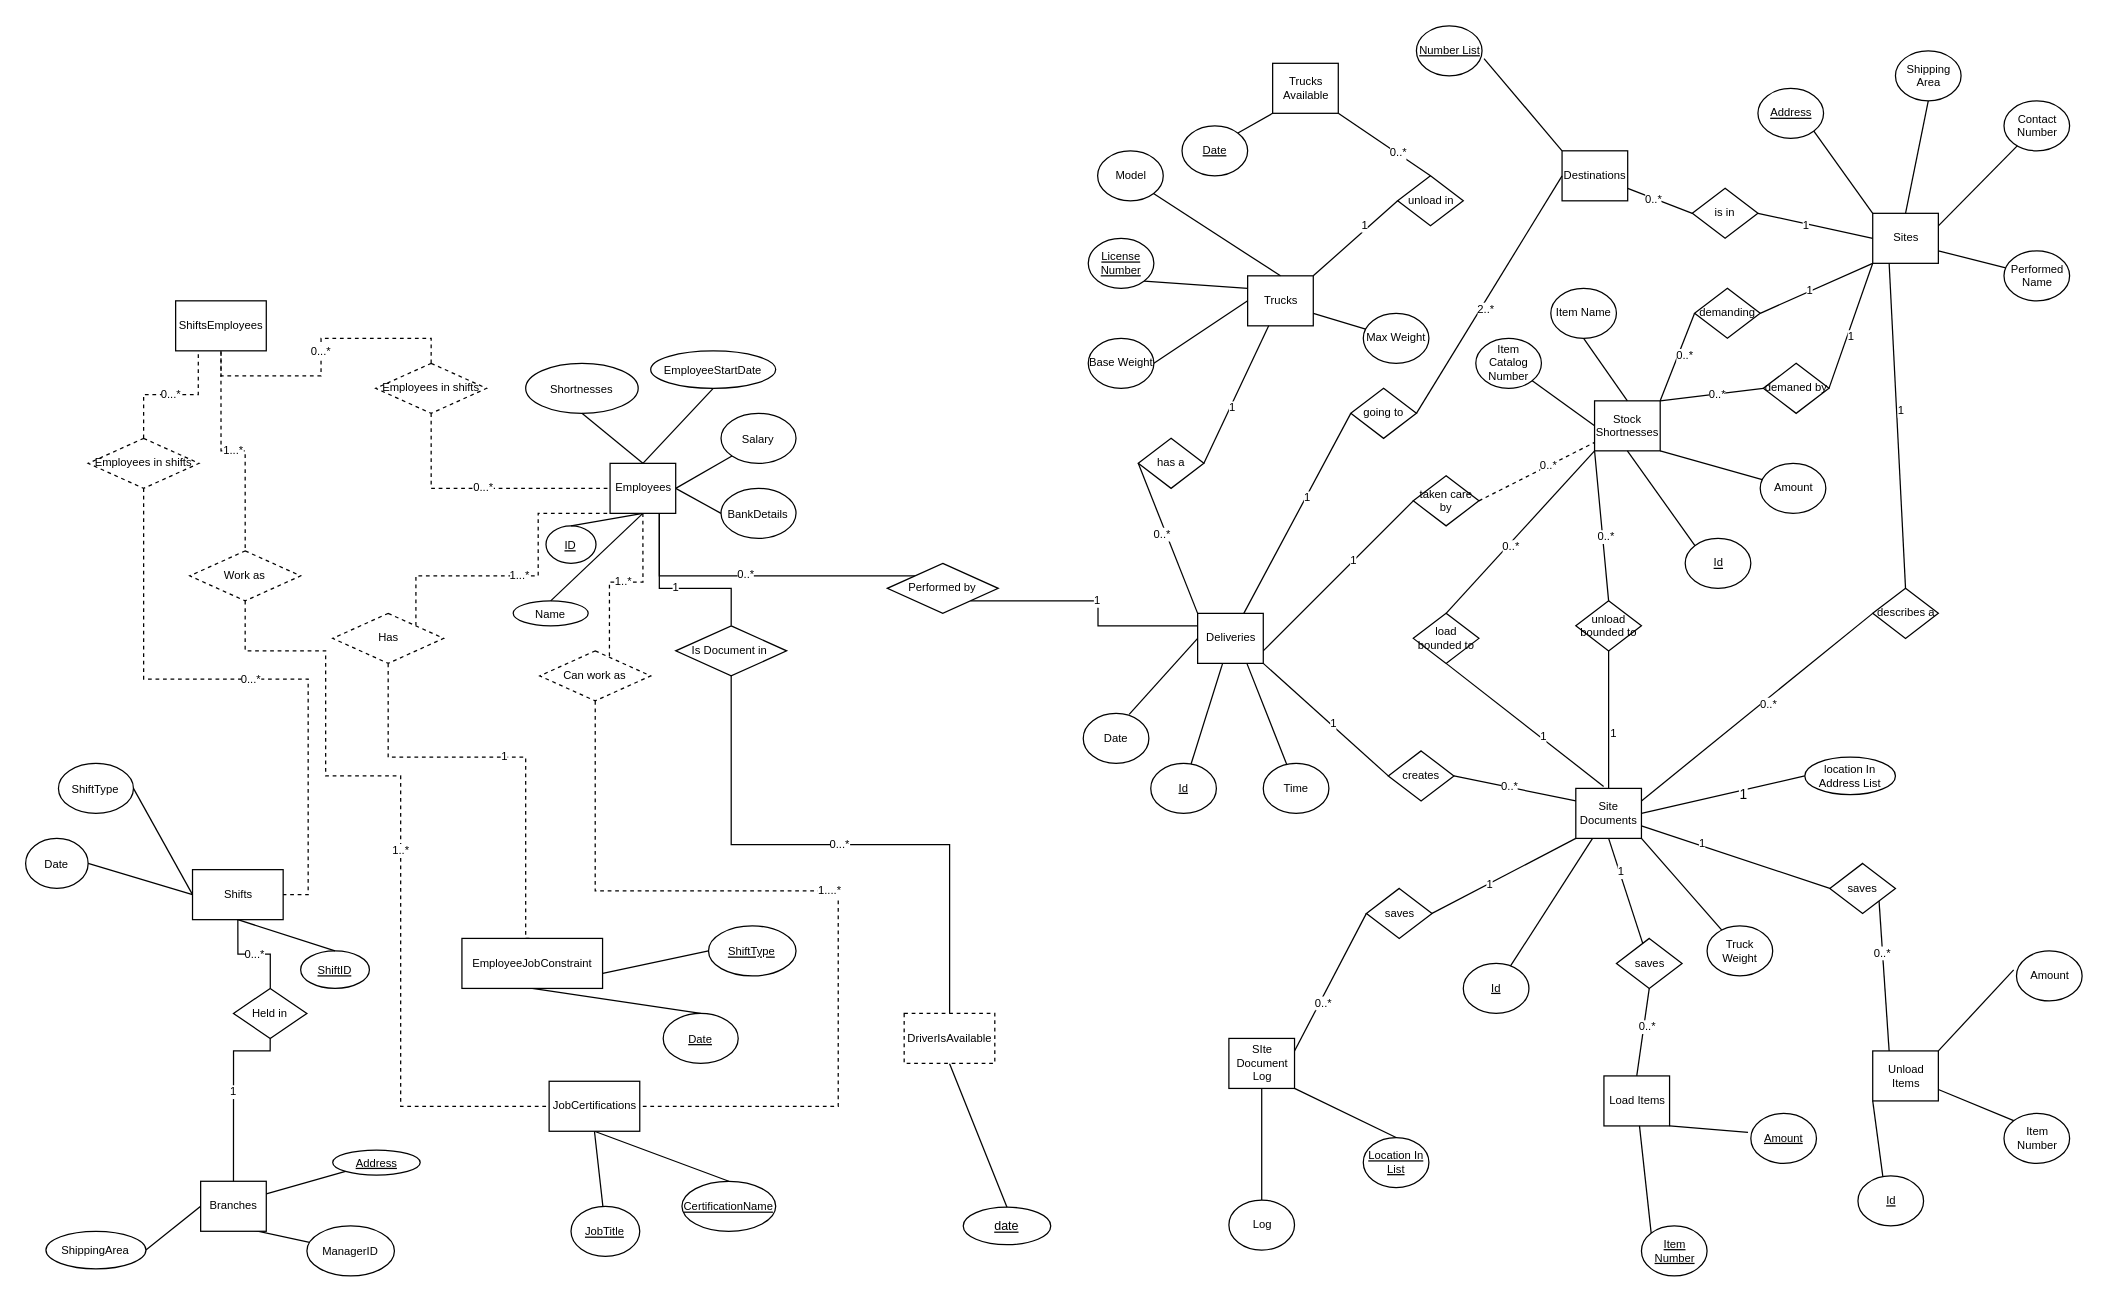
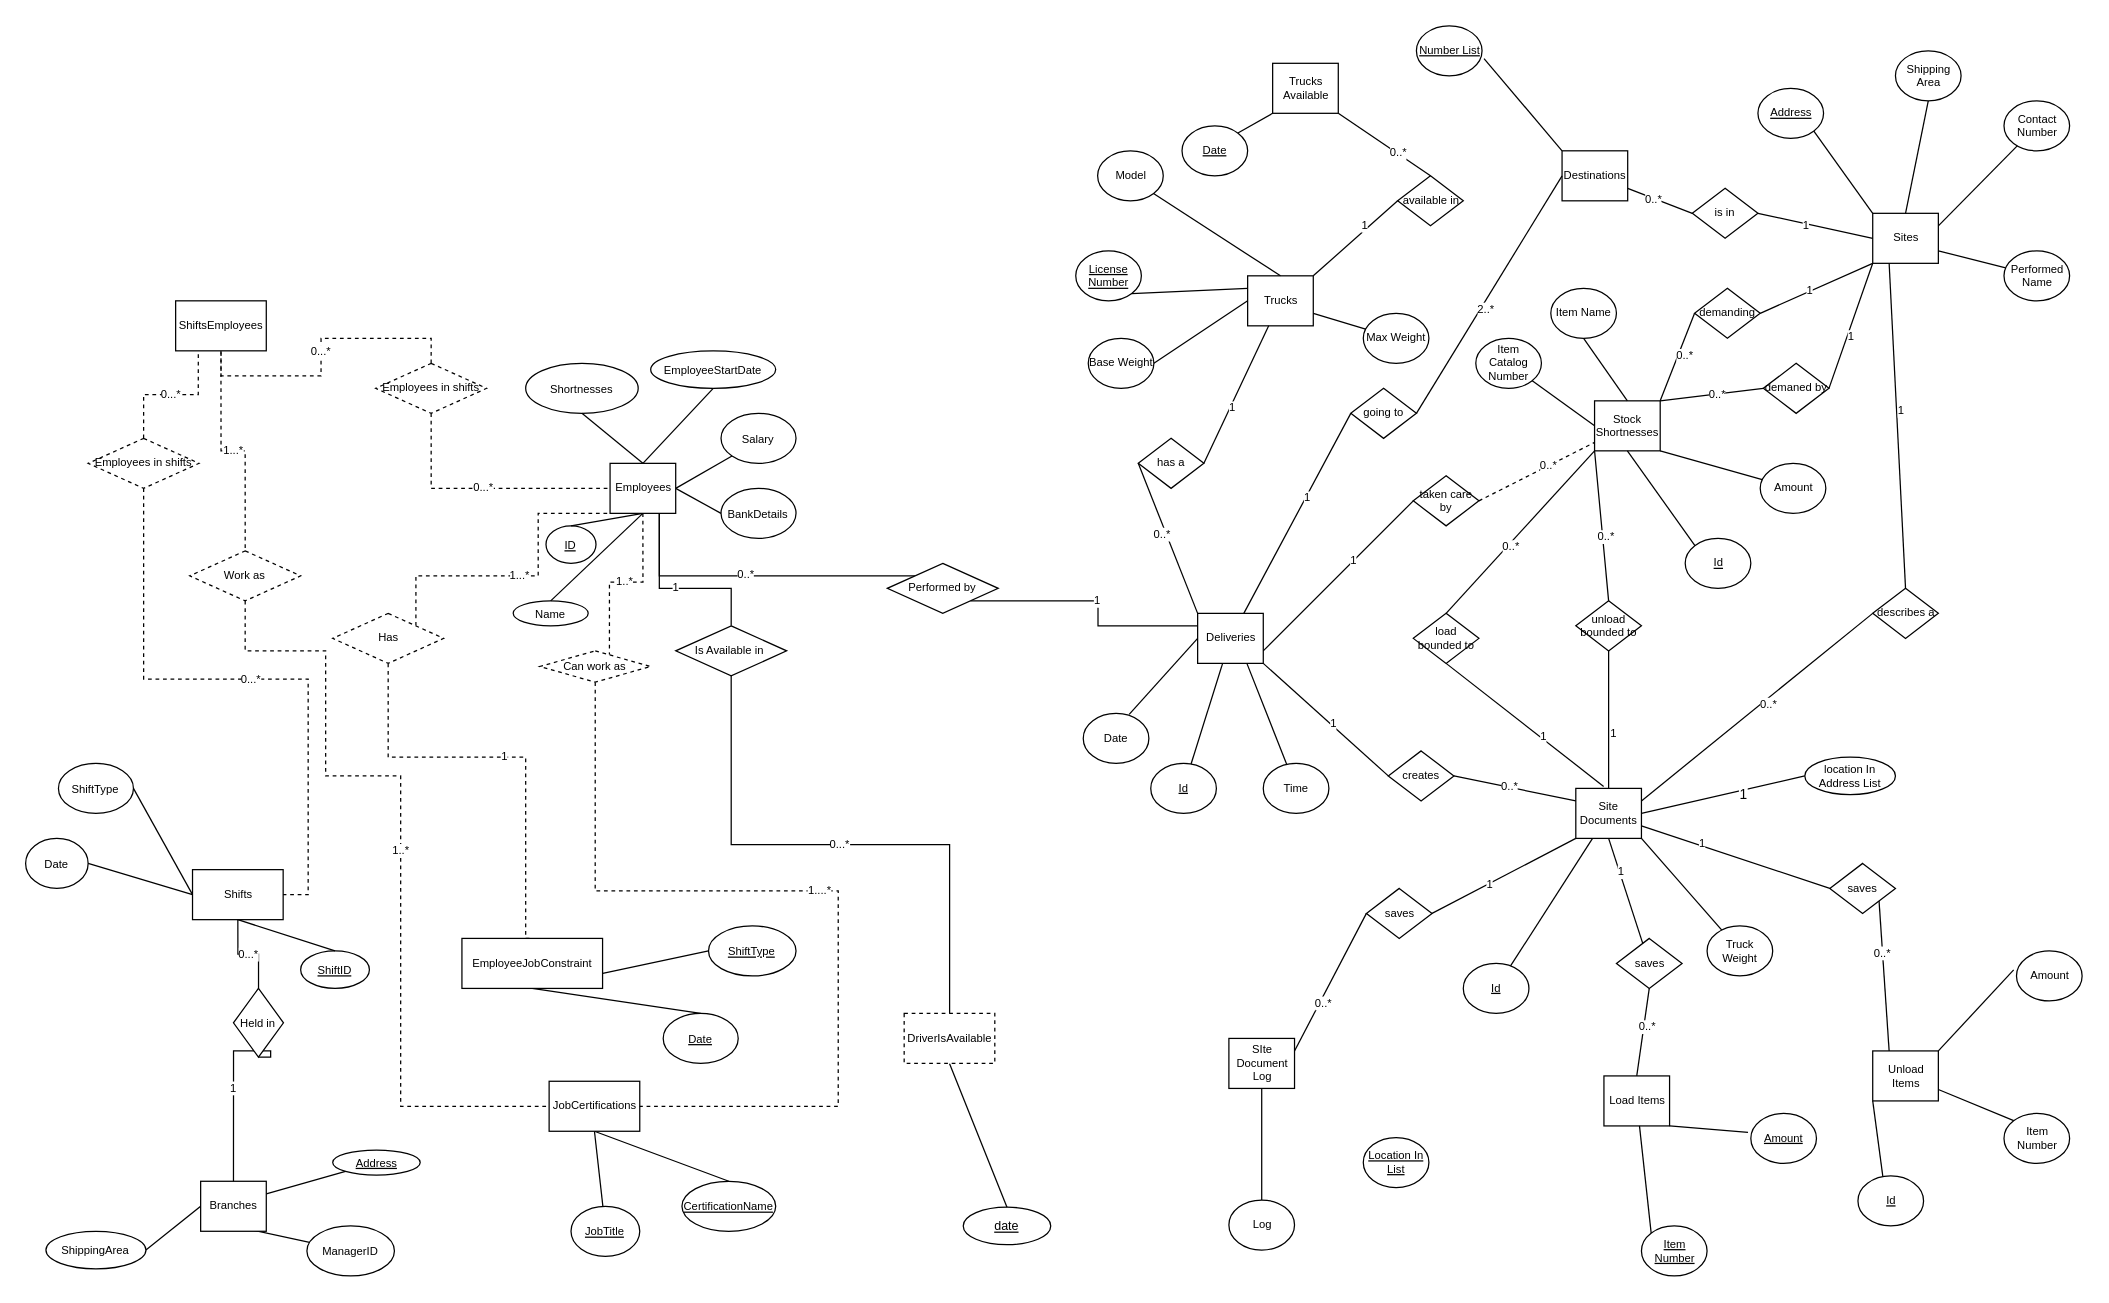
- <mxCell id="30" value="unload in" style="rhombus;whiteSpace=wrap;html=1;rounded=0;shadow=0;glass=0;sketch=0;fontSize=9;fillOpacity=100;strokeOpacity=100;" vertex="1" parent="1"><mxGeometry x="1117.5" y="140" width="52.5" height="40" as="geometry" /></mxCell>
+ <mxCell id="30" value="available in" style="rhombus;whiteSpace=wrap;html=1;rounded=0;shadow=0;glass=0;sketch=0;fontSize=9;fillOpacity=100;strokeOpacity=100;" vertex="1" parent="1"><mxGeometry x="1117.5" y="140" width="52.5" height="40" as="geometry" /></mxCell>
- <mxCell id="12" value="&lt;u style=&quot;font-size: 9px;&quot;&gt;License Number&lt;/u&gt;" style="ellipse;whiteSpace=wrap;html=1;fontSize=9;fillOpacity=100;strokeOpacity=100;" vertex="1" parent="1"><mxGeometry x="870" y="190" width="52.5" height="40" as="geometry" /></mxCell>
+ <mxCell id="12" value="&lt;u style=&quot;font-size: 9px;&quot;&gt;License Number&lt;/u&gt;" style="ellipse;whiteSpace=wrap;html=1;fontSize=9;fillOpacity=100;strokeOpacity=100;" vertex="1" parent="1"><mxGeometry x="860" y="200" width="52.5" height="40" as="geometry" /></mxCell>
- <mxCell id="183" value="Is Document in&amp;nbsp;" style="rhombus;whiteSpace=wrap;html=1;rounded=0;shadow=0;glass=0;sketch=0;fontSize=9;fillOpacity=100;strokeOpacity=100;" vertex="1" parent="1"><mxGeometry x="540" y="500" width="88.75" height="40" as="geometry" /></mxCell>
+ <mxCell id="183" value="Is Available in&amp;nbsp;" style="rhombus;whiteSpace=wrap;html=1;rounded=0;shadow=0;glass=0;sketch=0;fontSize=9;fillOpacity=100;strokeOpacity=100;" vertex="1" parent="1"><mxGeometry x="540" y="500" width="88.75" height="40" as="geometry" /></mxCell>
- <mxCell id="196" value="Can work as" style="rhombus;whiteSpace=wrap;html=1;rounded=0;shadow=0;glass=0;sketch=0;fontSize=9;fillOpacity=100;strokeOpacity=100;dashed=1;" vertex="1" parent="1"><mxGeometry x="431.25" y="520" width="88.75" height="40" as="geometry" /></mxCell>
+ <mxCell id="196" value="Can work as" style="rhombus;whiteSpace=wrap;html=1;rounded=0;shadow=0;glass=0;sketch=0;fontSize=9;fillOpacity=100;strokeOpacity=100;dashed=1;" vertex="1" parent="1"><mxGeometry x="431.25" y="520" width="88.75" height="25" as="geometry" /></mxCell>
- <mxCell id="192" value="Held in" style="rhombus;whiteSpace=wrap;html=1;rounded=0;shadow=0;glass=0;sketch=0;fontSize=9;fillOpacity=100;strokeOpacity=100;" vertex="1" parent="1"><mxGeometry x="186.25" y="790" width="58.75" height="40" as="geometry" /></mxCell>
+ <mxCell id="192" value="Held in" style="rhombus;whiteSpace=wrap;html=1;rounded=0;shadow=0;glass=0;sketch=0;fontSize=9;fillOpacity=100;strokeOpacity=100;" vertex="1" parent="1"><mxGeometry x="186.25" y="790" width="40" height="55" as="geometry" /></mxCell>
- <mxCell id="84" value="" style="endArrow=none;html=1;rounded=0;exitX=0.5;exitY=0;exitDx=0;exitDy=0;entryX=1;entryY=1;entryDx=0;entryDy=0;fontSize=9;fillOpacity=100;strokeOpacity=100;" edge="1" parent="1" source="83" target="80"><mxGeometry width="50" height="50" relative="1" as="geometry"><mxPoint x="1212.5" y="949.27" as="sourcePoint" /><mxPoint x="1262.5" y="899.27" as="targetPoint" /></mxGeometry></mxCell>
